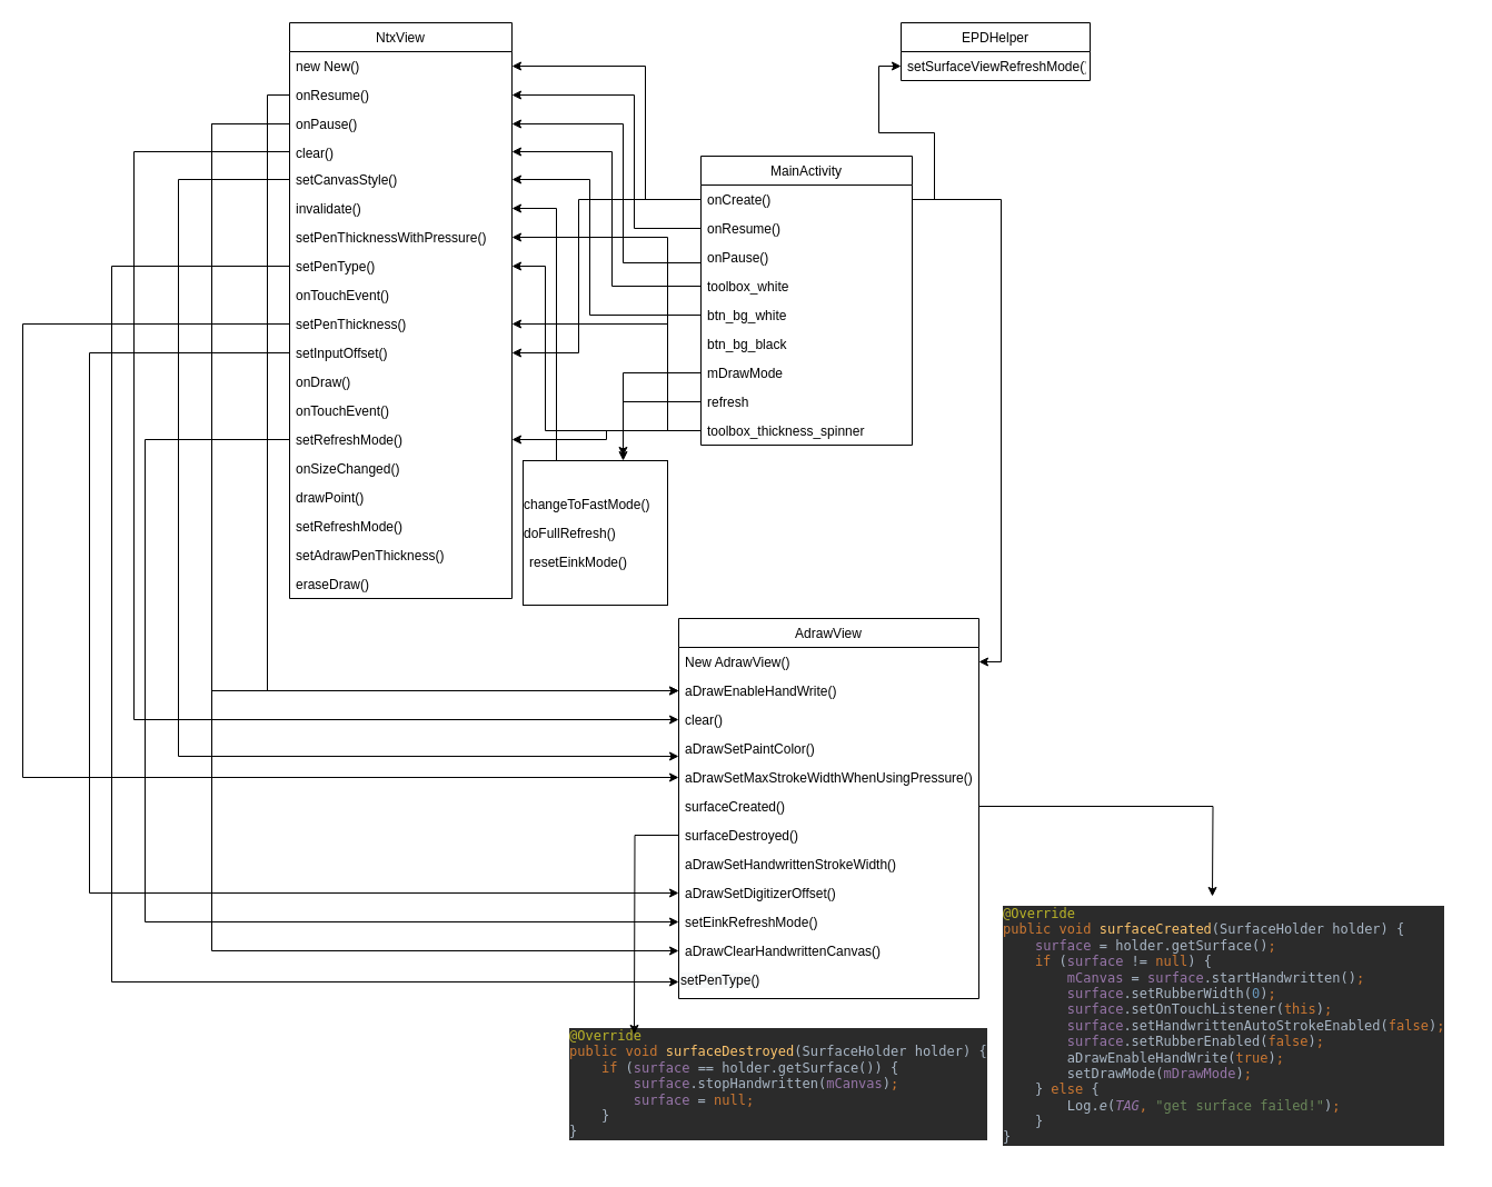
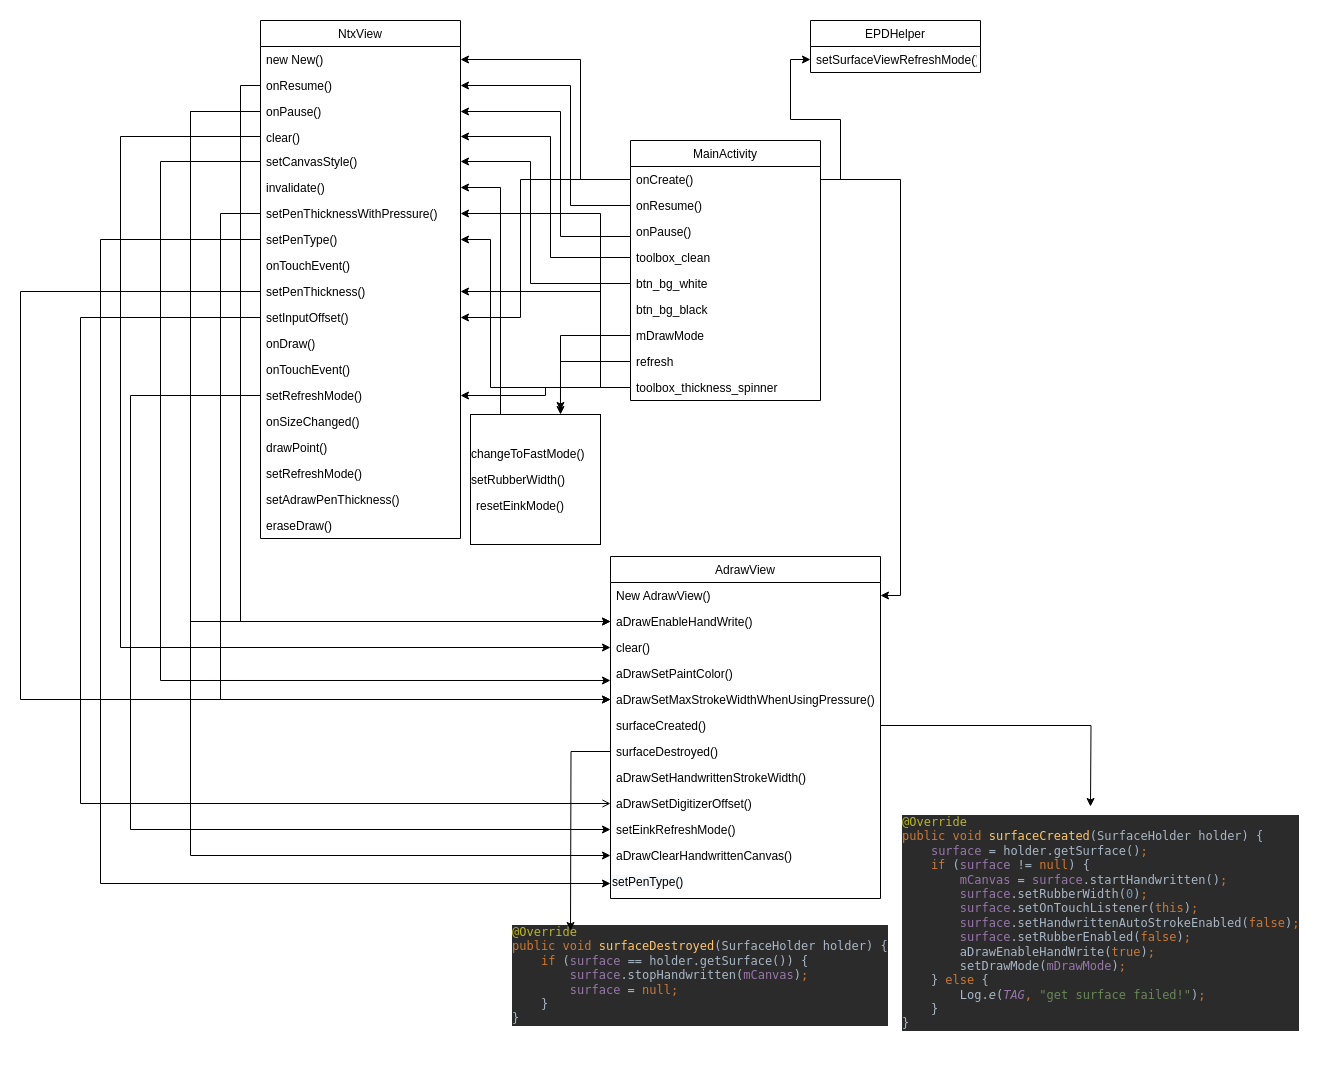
- <mxCell id="12" value="toolbox_white" style="text;strokeColor=none;fillColor=none;align=left;verticalAlign=top;spacingLeft=4;spacingRight=4;overflow=hidden;rotatable=0;points=[[0,0.5],[1,0.5]];portConstraint=eastwest;" parent="8" vertex="1"><mxGeometry y="104" width="190" height="26" as="geometry" /></mxCell>
+ <mxCell id="12" value="toolbox_clean" style="text;strokeColor=none;fillColor=none;align=left;verticalAlign=top;spacingLeft=4;spacingRight=4;overflow=hidden;rotatable=0;points=[[0,0.5],[1,0.5]];portConstraint=eastwest;" parent="8" vertex="1"><mxGeometry y="104" width="190" height="26" as="geometry" /></mxCell>
+ <mxCell id="40" style="edgeStyle=orthogonalEdgeStyle;rounded=0;orthogonalLoop=1;jettySize=auto;html=1;" parent="1" source="49" target="27" edge="1"><mxGeometry relative="1" as="geometry"><Array as="points"><mxPoint y="213" x="220" /><mxPoint y="699" x="220" /></Array></mxGeometry></mxCell>
- <mxCell id="37" value="doFullRefresh()" style="text;strokeColor=none;fillColor=none;align=left;verticalAlign=top;spacingLeft=4;spacingRight=4;overflow=hidden;rotatable=0;points=[[0,0.5],[1,0.5]];portConstraint=eastwest;" parent="1" vertex="1"><mxGeometry x="465" y="466" width="190" height="26" as="geometry" /></mxCell>
+ <mxCell id="37" value="setRubberWidth()" style="text;strokeColor=none;fillColor=none;align=left;verticalAlign=top;spacingLeft=4;spacingRight=4;overflow=hidden;rotatable=0;points=[[0,0.5],[1,0.5]];portConstraint=eastwest;" parent="1" vertex="1"><mxGeometry x="465" y="466" width="190" height="26" as="geometry" /></mxCell>
- <mxCell id="78" style="edgeStyle=orthogonalEdgeStyle;rounded=0;orthogonalLoop=1;jettySize=auto;html=1;entryX=0;entryY=0.5;entryDx=0;entryDy=0;" parent="1" source="53" target="31" edge="1"><mxGeometry relative="1" as="geometry"><Array as="points"><mxPoint x="80" y="317" /><mxPoint x="80" y="803" /></Array></mxGeometry></mxCell>
+ <mxCell id="78" style="edgeStyle=orthogonalEdgeStyle;rounded=0;orthogonalLoop=1;jettySize=auto;html=1;entryX=0;entryY=0.5;entryDx=0;entryDy=0;endArrow=open;" parent="1" source="53" target="31" edge="1"><mxGeometry relative="1" as="geometry"><Array as="points"><mxPoint x="80" y="317" /><mxPoint x="80" y="803" /></Array></mxGeometry></mxCell>
